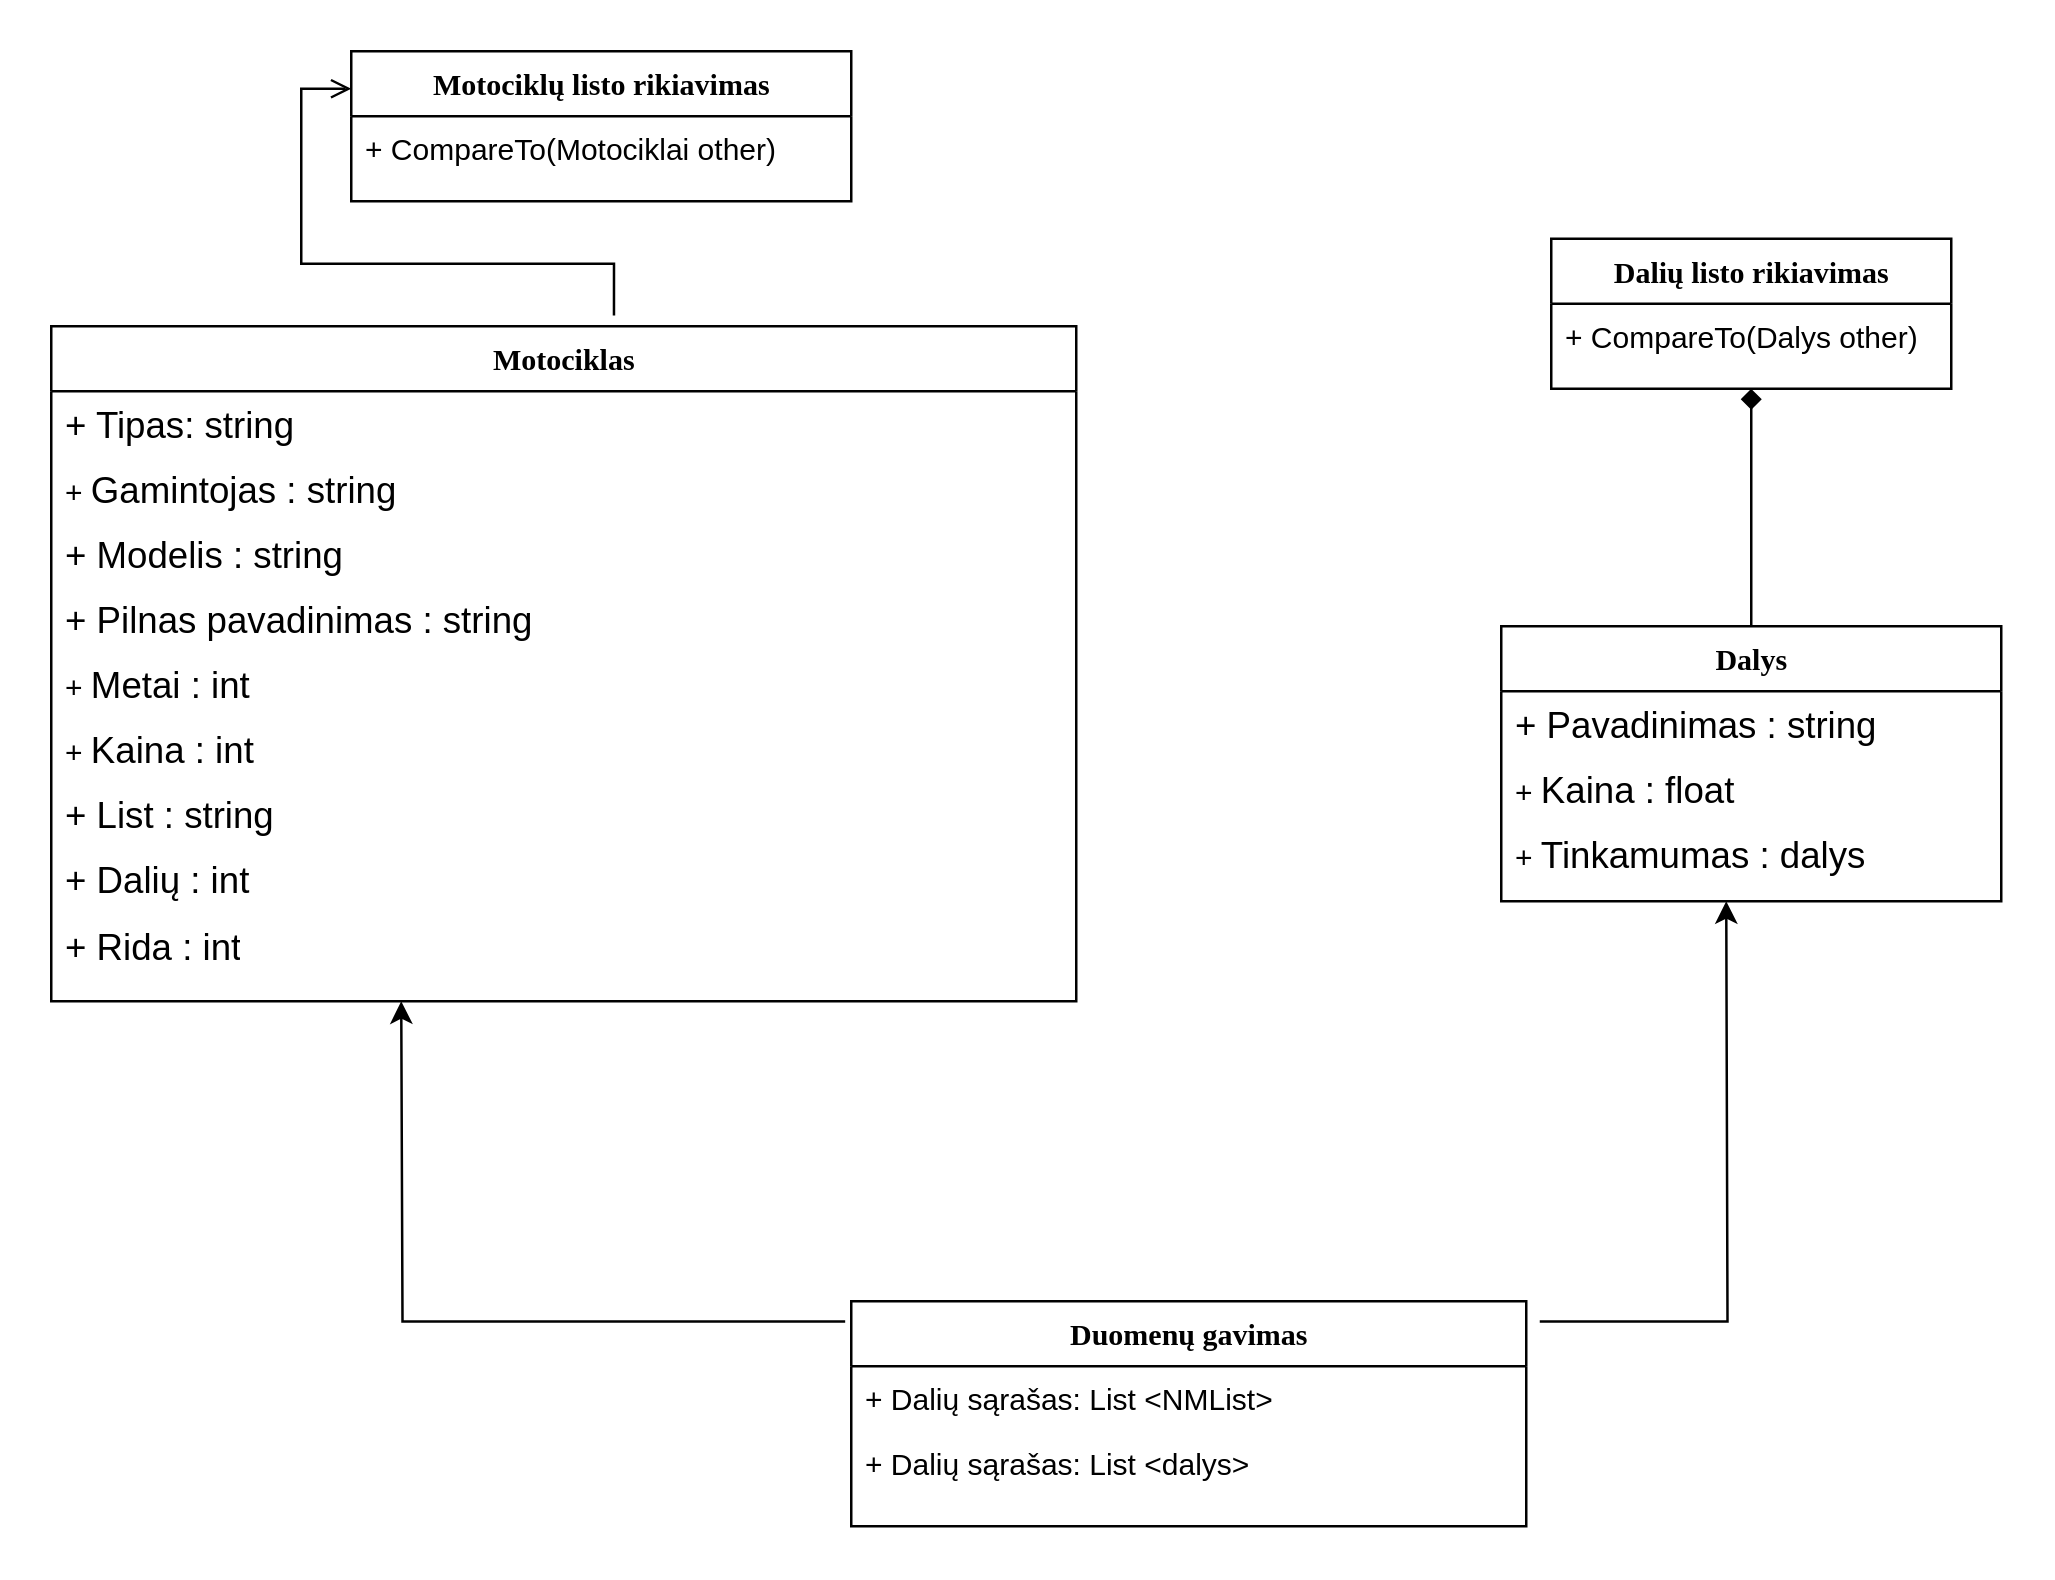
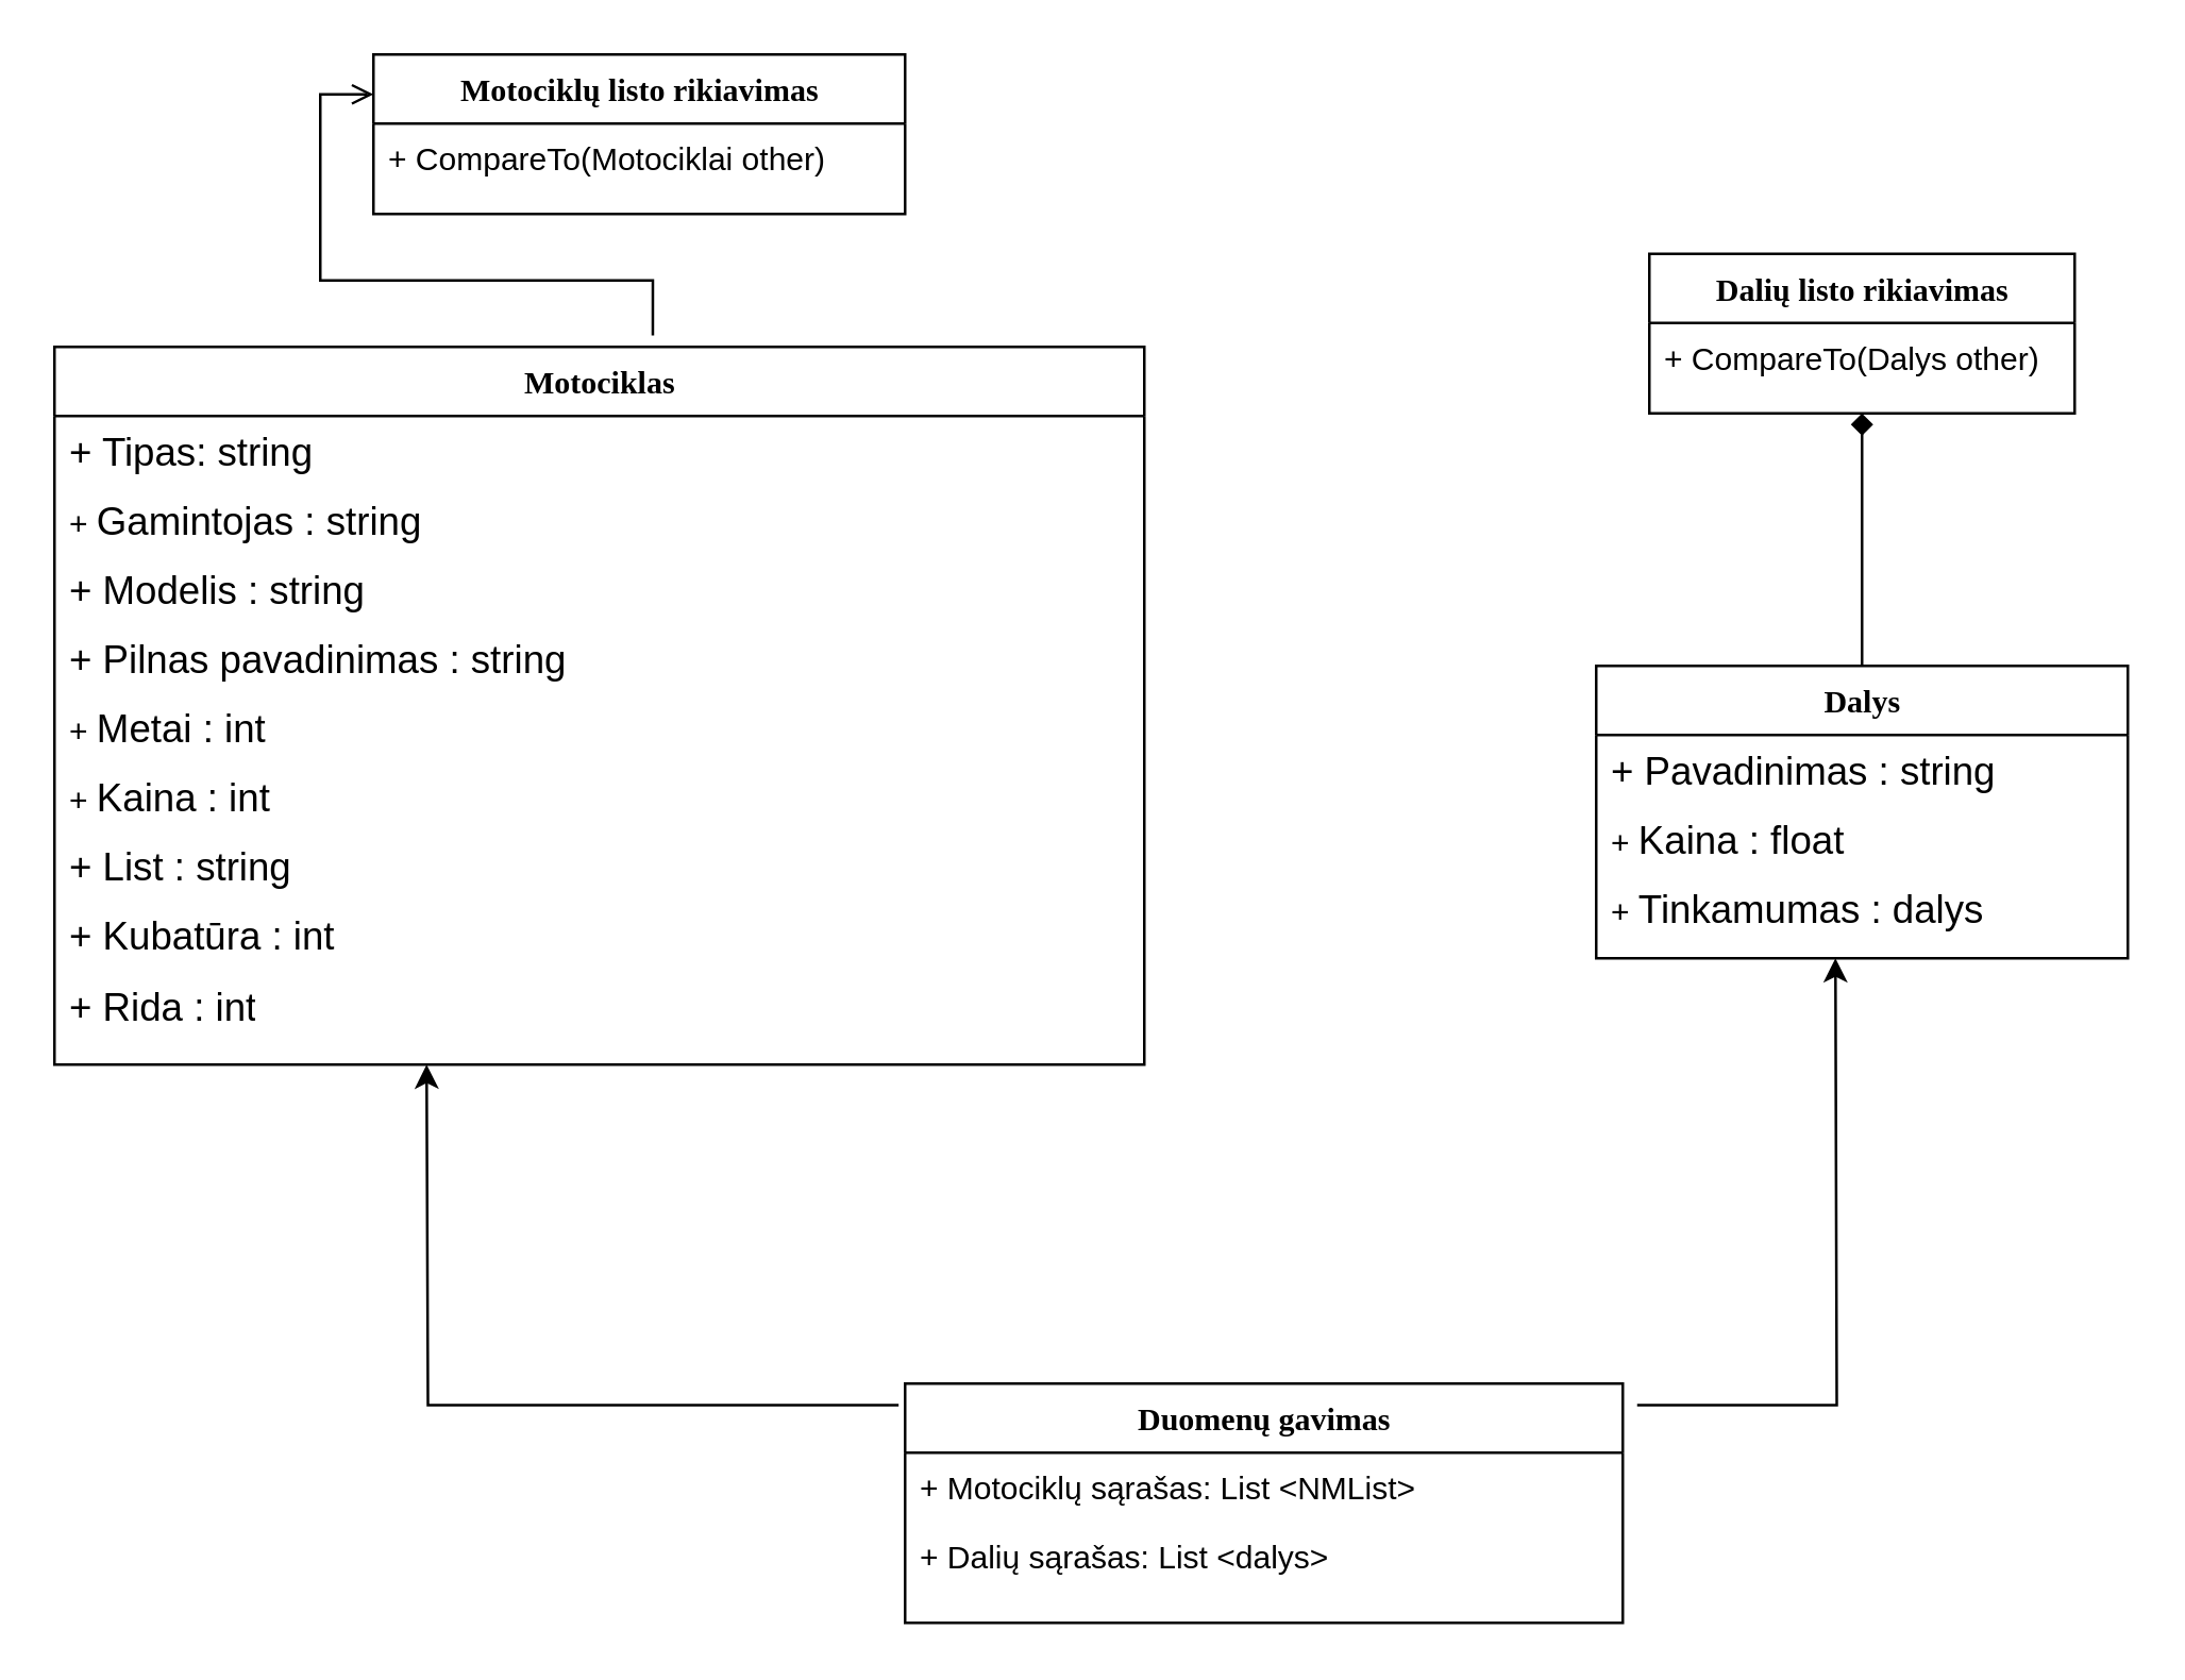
- <mxCell id="25" value="&lt;span style=&quot;font-size: 11.0pt ; line-height: 107% ; font-family: &amp;#34;calibri&amp;#34; , sans-serif&quot;&gt;+ Dalių : int&lt;/span&gt;" style="text;html=1;strokeColor=none;fillColor=none;align=left;verticalAlign=top;spacingLeft=4;spacingRight=4;whiteSpace=wrap;overflow=hidden;rotatable=0;points=[[0,0.5],[1,0.5]];portConstraint=eastwest;" vertex="1" parent="17"><mxGeometry y="208" width="410" height="26" as="geometry" /></mxCell>
+ <mxCell id="25" value="&lt;span style=&quot;font-size: 11.0pt ; line-height: 107% ; font-family: &amp;#34;calibri&amp;#34; , sans-serif&quot;&gt;+ Kubatūra : int&lt;/span&gt;" style="text;html=1;strokeColor=none;fillColor=none;align=left;verticalAlign=top;spacingLeft=4;spacingRight=4;whiteSpace=wrap;overflow=hidden;rotatable=0;points=[[0,0.5],[1,0.5]];portConstraint=eastwest;" vertex="1" parent="17"><mxGeometry y="208" width="410" height="26" as="geometry" /></mxCell>
- <mxCell id="11" value="+ Dalių sąrašas: List &amp;lt;NMList&amp;gt;" style="text;html=1;strokeColor=none;fillColor=none;align=left;verticalAlign=top;spacingLeft=4;spacingRight=4;whiteSpace=wrap;overflow=hidden;rotatable=0;points=[[0,0.5],[1,0.5]];portConstraint=eastwest;" vertex="1" parent="10"><mxGeometry y="26" width="270" height="26" as="geometry" /></mxCell>
+ <mxCell id="11" value="+ Motociklų sąrašas: List &amp;lt;NMList&amp;gt;" style="text;html=1;strokeColor=none;fillColor=none;align=left;verticalAlign=top;spacingLeft=4;spacingRight=4;whiteSpace=wrap;overflow=hidden;rotatable=0;points=[[0,0.5],[1,0.5]];portConstraint=eastwest;" vertex="1" parent="10"><mxGeometry y="26" width="270" height="26" as="geometry" /></mxCell>
